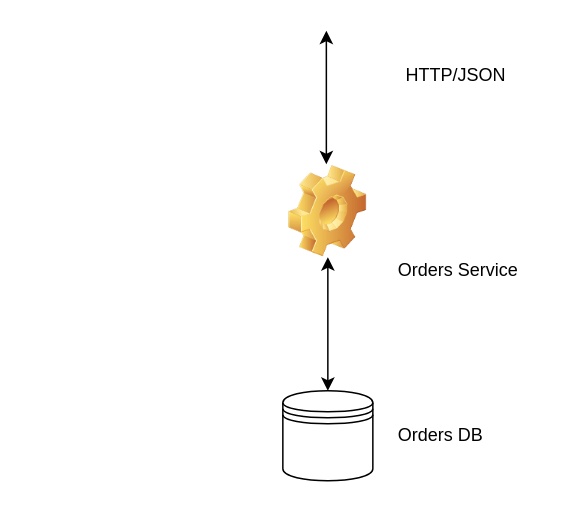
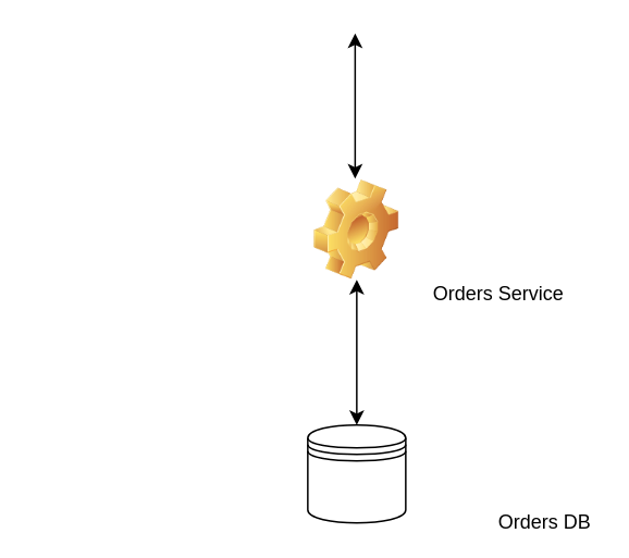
- <mxCell id="9" value="HTTP/JSON" style="text;html=1;resizable=0;autosize=1;align=center;verticalAlign=middle;points=[];fillColor=none;strokeColor=none;rounded=0;" vertex="1" parent="1"><mxGeometry x="262.9" y="40" width="80" height="20" as="geometry" /></mxCell>
- <mxCell id="7" value="Orders DB" style="text;html=1;resizable=0;autosize=1;align=left;verticalAlign=middle;points=[];fillColor=none;strokeColor=none;rounded=0;" vertex="1" parent="1"><mxGeometry x="262.9" y="280" width="70" height="20" as="geometry" /></mxCell>
+ <mxCell id="7" value="Orders DB" style="text;html=1;resizable=0;autosize=1;align=left;verticalAlign=middle;points=[];fillColor=none;strokeColor=none;rounded=0;" vertex="1" parent="1"><mxGeometry x="302.9" y="310" width="70" height="20" as="geometry" /></mxCell>
